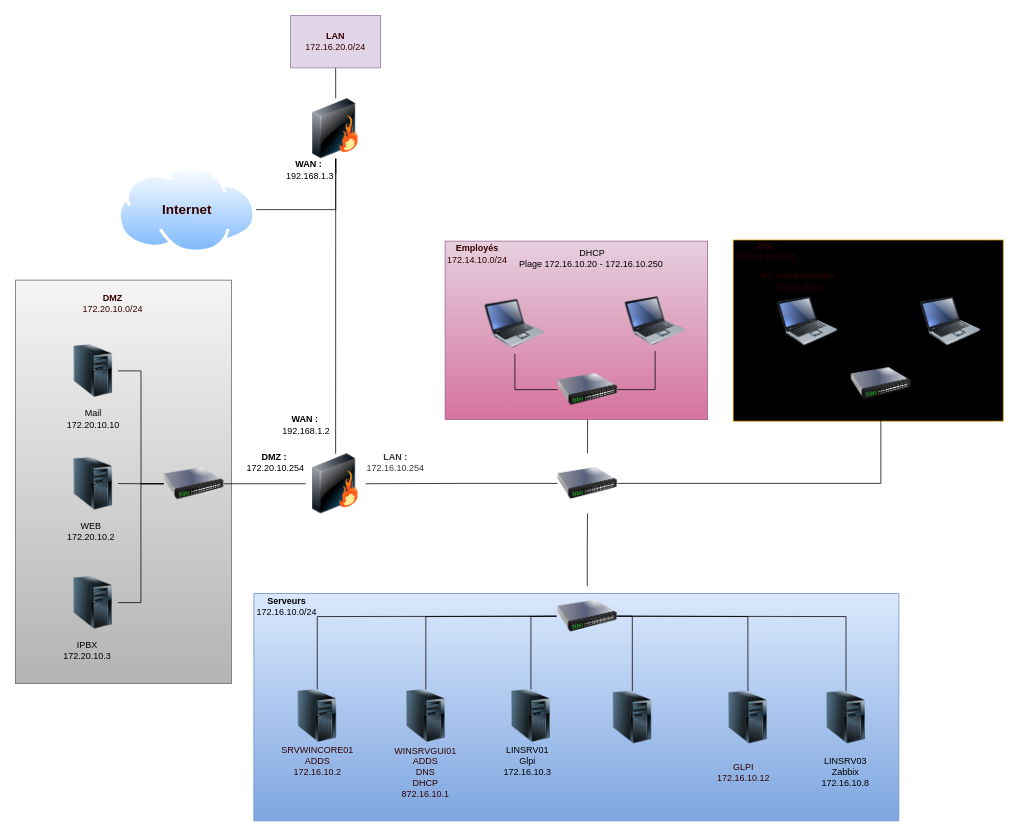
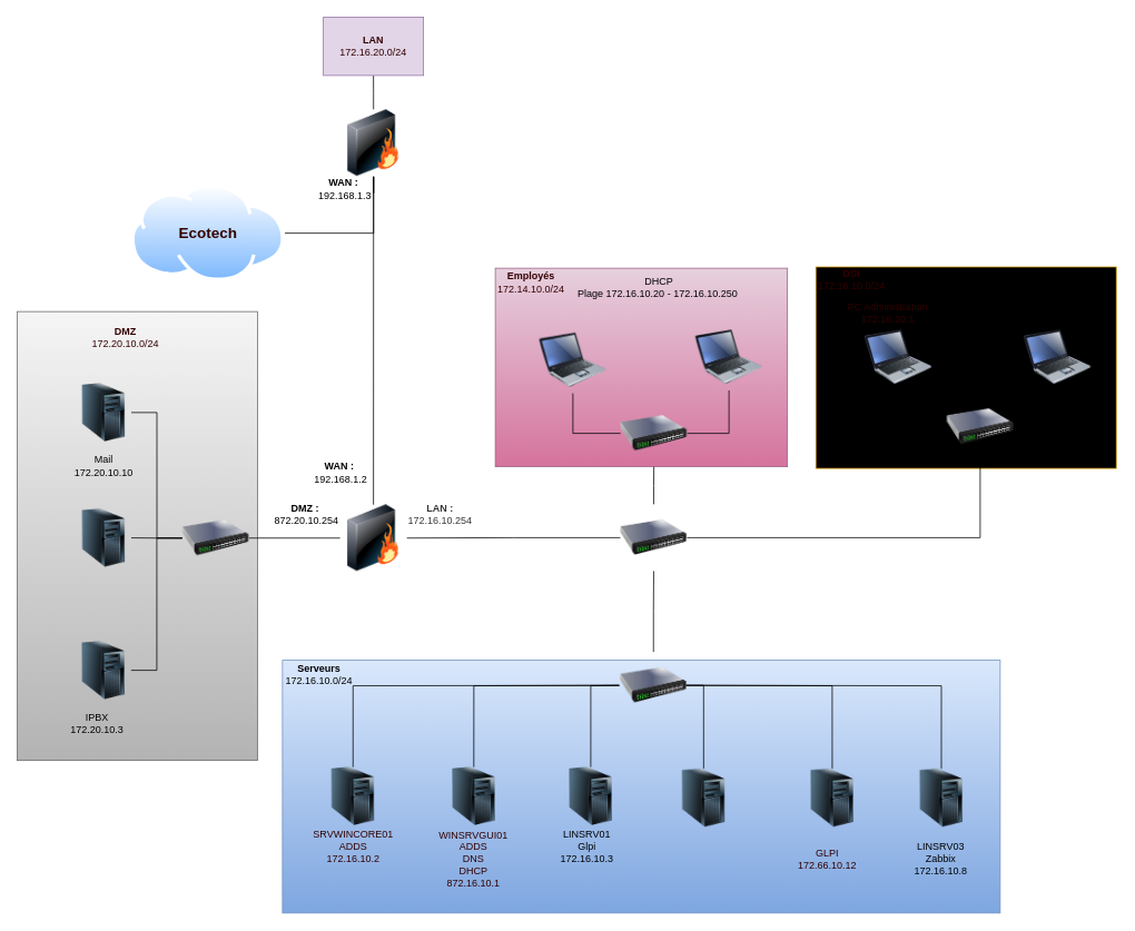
- <mxCell id="69" value="&lt;font style=&quot;font-size: 18px;&quot;&gt;&lt;b&gt;Internet&lt;/b&gt;&lt;/font&gt;" style="text;strokeColor=none;align=center;fillColor=none;html=1;verticalAlign=middle;whiteSpace=wrap;rounded=0;fontColor=#330000;" vertex="1" parent="1"><mxGeometry x="201.13" y="255.18" width="95.5" height="47.56" as="geometry" /></mxCell>
+ <mxCell id="69" value="&lt;font style=&quot;font-size: 18px;&quot;&gt;&lt;b&gt;Ecotech&lt;/b&gt;&lt;/font&gt;" style="text;strokeColor=none;align=center;fillColor=none;html=1;verticalAlign=middle;whiteSpace=wrap;rounded=0;fontColor=#330000;" vertex="1" parent="1"><mxGeometry x="201.13" y="255.18" width="95.5" height="47.56" as="geometry" /></mxCell>
- <mxCell id="18" value="&lt;b&gt;DMZ :&amp;nbsp;&lt;/b&gt;&lt;div&gt;172.20.10.254&lt;/div&gt;" style="text;strokeColor=none;align=center;fillColor=none;html=1;verticalAlign=middle;whiteSpace=wrap;rounded=0;fontColor=#000000;" vertex="1" parent="1"><mxGeometry x="337" y="601" width="60" height="30" as="geometry" /></mxCell>
+ <mxCell id="18" value="&lt;b&gt;DMZ :&amp;nbsp;&lt;/b&gt;&lt;div&gt;872.20.10.254&lt;/div&gt;" style="text;strokeColor=none;align=center;fillColor=none;html=1;verticalAlign=middle;whiteSpace=wrap;rounded=0;fontColor=#000000;" vertex="1" parent="1"><mxGeometry x="337" y="601" width="60" height="30" as="geometry" /></mxCell>
- <mxCell id="15" value="WEB&lt;div&gt;172.20.10.2&lt;/div&gt;" style="text;strokeColor=none;align=center;fillColor=none;html=1;verticalAlign=middle;whiteSpace=wrap;rounded=0;" vertex="1" parent="1"><mxGeometry x="90.63" y="692.75" width="60" height="30" as="geometry" /></mxCell>
- <mxCell id="25" value="&lt;div&gt;GLPI&lt;/div&gt;&lt;div&gt;172.16.10.12&lt;/div&gt;" style="text;strokeColor=none;align=center;fillColor=none;html=1;verticalAlign=middle;whiteSpace=wrap;rounded=0;fontColor=#330000;" vertex="1" parent="1"><mxGeometry x="960.5" y="1014" width="60" height="30" as="geometry" /></mxCell>
+ <mxCell id="25" value="&lt;div&gt;GLPI&lt;/div&gt;&lt;div&gt;172.66.10.12&lt;/div&gt;" style="text;strokeColor=none;align=center;fillColor=none;html=1;verticalAlign=middle;whiteSpace=wrap;rounded=0;fontColor=#330000;" vertex="1" parent="1"><mxGeometry x="960.5" y="1014" width="60" height="30" as="geometry" /></mxCell>
